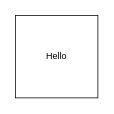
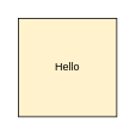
- <mxCell id="2" value="Hello" style="whiteSpace=wrap;html=1;aspect=fixed;" vertex="1" parent="1"><mxGeometry x="20" y="20" width="110" height="110" as="geometry" /></mxCell>
+ <mxCell id="2" value="Hello" style="whiteSpace=wrap;html=1;aspect=fixed;fillColor=#fff2cc;" vertex="1" parent="1"><mxGeometry x="20" y="20" width="110" height="110" as="geometry" /></mxCell>
